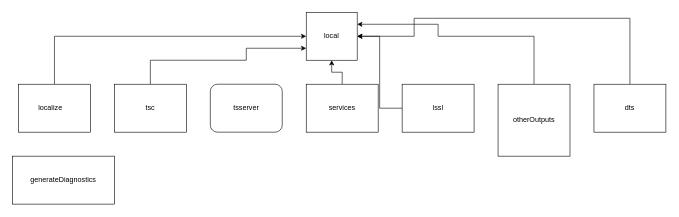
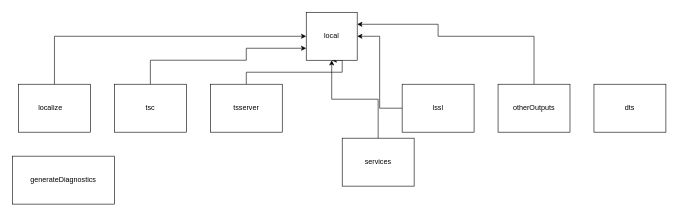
- <mxCell id="14" style="edgeStyle=orthogonalEdgeStyle;rounded=0;orthogonalLoop=1;jettySize=auto;html=1;entryX=1;entryY=0.5;entryDx=0;entryDy=0;" edge="1" parent="1" source="15" target="16"><mxGeometry relative="1" as="geometry"><Array as="points"><mxPoint x="1050" y="30" /><mxPoint x="690" y="30" /><mxPoint x="690" y="60" /></Array></mxGeometry></mxCell>
+ <mxCell id="6" style="edgeStyle=orthogonalEdgeStyle;rounded=0;orthogonalLoop=1;jettySize=auto;html=1;entryX=0.5;entryY=1;entryDx=0;entryDy=0;" edge="1" parent="1" source="7" target="16"><mxGeometry relative="1" as="geometry"><Array as="points"><mxPoint x="410" y="120" /><mxPoint x="570" y="120" /></Array></mxGeometry></mxCell>
- <mxCell id="7" value="tsserver" style="whiteSpace=wrap;html=1;rounded=1;" vertex="1" parent="1"><mxGeometry x="350" y="140" width="120" height="80" as="geometry" /></mxCell>
+ <mxCell id="7" value="tsserver" style="rounded=0;whiteSpace=wrap;html=1;" vertex="1" parent="1"><mxGeometry x="350" y="140" width="120" height="80" as="geometry" /></mxCell>
- <mxCell id="9" value="services" style="rounded=0;whiteSpace=wrap;html=1;" vertex="1" parent="1"><mxGeometry x="510" y="140" width="120" height="80" as="geometry" /></mxCell>
+ <mxCell id="9" value="services" style="rounded=0;whiteSpace=wrap;html=1;" vertex="1" parent="1"><mxGeometry x="570" y="230" width="120" height="80" as="geometry" /></mxCell>
- <mxCell id="13" value="otherOutputs" style="rounded=0;whiteSpace=wrap;html=1;" vertex="1" parent="1"><mxGeometry x="830" y="140" width="120" height="120" as="geometry" /></mxCell>
+ <mxCell id="13" value="otherOutputs" style="rounded=0;whiteSpace=wrap;html=1;" vertex="1" parent="1"><mxGeometry x="830" y="140" width="120" height="80" as="geometry" /></mxCell>
